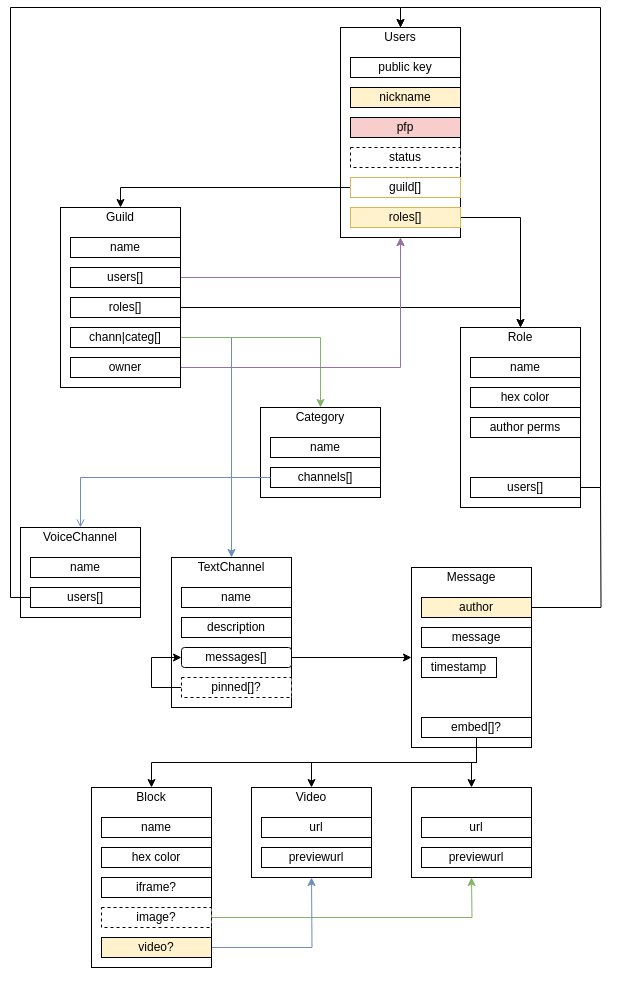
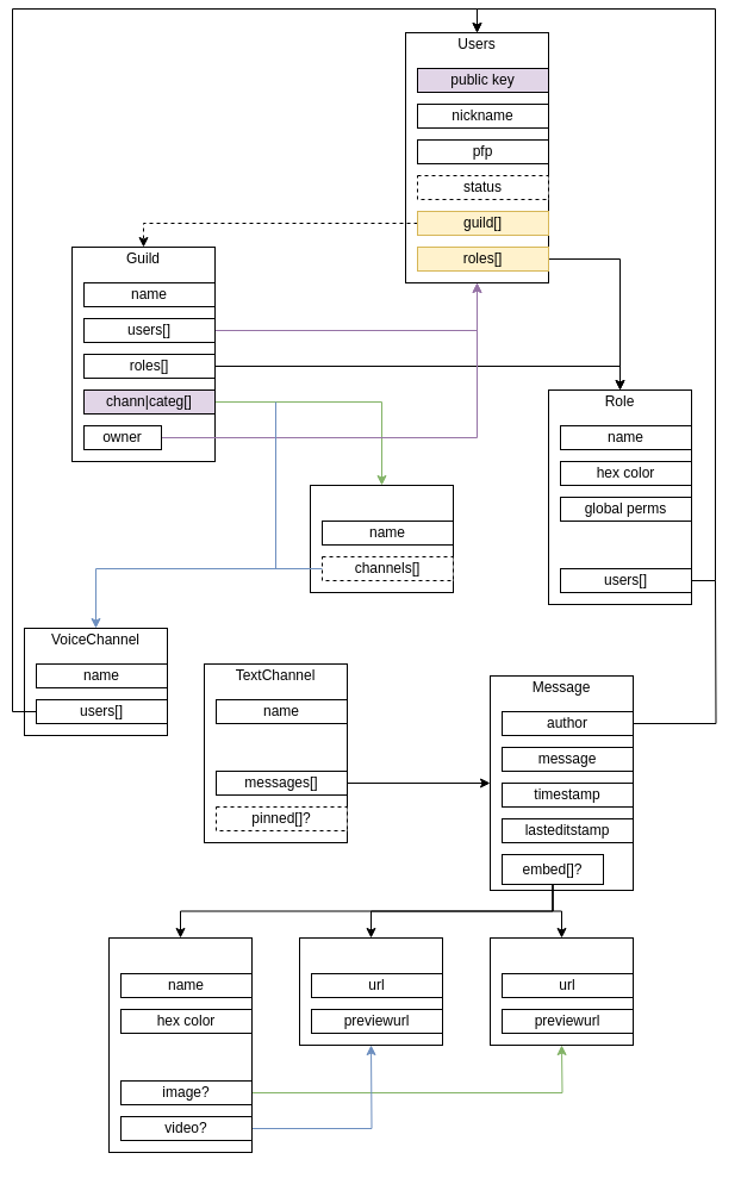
- <mxCell id="9" value="public key" style="rounded=0;whiteSpace=wrap;html=1;" parent="1" vertex="1"><mxGeometry x="350" y="50" width="110" height="20" as="geometry" /></mxCell>
+ <mxCell id="9" value="public key" style="rounded=0;whiteSpace=wrap;html=1;fillColor=#e1d5e7;" parent="1" vertex="1"><mxGeometry x="350" y="50" width="110" height="20" as="geometry" /></mxCell>
- <mxCell id="10" value="nickname" style="rounded=0;whiteSpace=wrap;html=1;fillColor=#fff2cc;" parent="1" vertex="1"><mxGeometry x="350" y="80" width="110" height="20" as="geometry" /></mxCell>
+ <mxCell id="10" value="nickname" style="rounded=0;whiteSpace=wrap;html=1;" parent="1" vertex="1"><mxGeometry x="350" y="80" width="110" height="20" as="geometry" /></mxCell>
- <mxCell id="11" value="pfp" style="rounded=0;whiteSpace=wrap;html=1;fillColor=#f8cecc;" parent="1" vertex="1"><mxGeometry x="350" y="110" width="110" height="20" as="geometry" /></mxCell>
+ <mxCell id="11" value="pfp" style="rounded=0;whiteSpace=wrap;html=1;" parent="1" vertex="1"><mxGeometry x="350" y="110" width="110" height="20" as="geometry" /></mxCell>
- <mxCell id="19" style="edgeStyle=orthogonalEdgeStyle;rounded=0;orthogonalLoop=1;jettySize=auto;html=1;exitX=0;exitY=0.5;exitDx=0;exitDy=0;entryX=0.5;entryY=0;entryDx=0;entryDy=0;" parent="1" source="20" target="3" edge="1"><mxGeometry relative="1" as="geometry" /></mxCell>
+ <mxCell id="19" style="edgeStyle=orthogonalEdgeStyle;rounded=0;orthogonalLoop=1;jettySize=auto;html=1;exitX=0;exitY=0.5;exitDx=0;exitDy=0;entryX=0.5;entryY=0;entryDx=0;entryDy=0;dashed=1;" parent="1" source="20" target="3" edge="1"><mxGeometry relative="1" as="geometry" /></mxCell>
- <mxCell id="20" value="guild[]" style="rounded=0;whiteSpace=wrap;html=1;fillColor=#ffffff;strokeColor=#d6b656;" parent="1" vertex="1"><mxGeometry x="350" y="170" width="110" height="20" as="geometry" /></mxCell>
+ <mxCell id="20" value="guild[]" style="rounded=0;whiteSpace=wrap;html=1;fillColor=#fff2cc;strokeColor=#d6b656;" parent="1" vertex="1"><mxGeometry x="350" y="170" width="110" height="20" as="geometry" /></mxCell>
- <mxCell id="15" value="chann|categ[]" style="rounded=0;whiteSpace=wrap;html=1;" parent="1" vertex="1"><mxGeometry x="70" y="320" width="110" height="20" as="geometry" /></mxCell>
+ <mxCell id="15" value="chann|categ[]" style="rounded=0;whiteSpace=wrap;html=1;fillColor=#e1d5e7;" parent="1" vertex="1"><mxGeometry x="70" y="320" width="110" height="20" as="geometry" /></mxCell>
- <mxCell id="17" value="owner" style="rounded=0;whiteSpace=wrap;html=1;" parent="1" vertex="1"><mxGeometry x="70" y="350" width="110" height="20" as="geometry" /></mxCell>
+ <mxCell id="17" value="owner" style="rounded=0;whiteSpace=wrap;html=1;" parent="1" vertex="1"><mxGeometry x="70" y="350" width="65" height="20" as="geometry" /></mxCell>
- <mxCell id="32" value="Category" style="text;html=1;strokeColor=none;fillColor=none;align=center;verticalAlign=middle;whiteSpace=wrap;rounded=0;" parent="1" vertex="1"><mxGeometry x="260" y="400" width="120" height="20" as="geometry" /></mxCell>
- <mxCell id="40" value="author perms" style="rounded=0;whiteSpace=wrap;html=1;" parent="1" vertex="1"><mxGeometry x="470" y="410" width="110" height="20" as="geometry" /></mxCell>
+ <mxCell id="40" value="global perms" style="rounded=0;whiteSpace=wrap;html=1;" parent="1" vertex="1"><mxGeometry x="470" y="410" width="110" height="20" as="geometry" /></mxCell>
- <mxCell id="35" value="channels[]" style="rounded=0;whiteSpace=wrap;html=1;" parent="1" vertex="1"><mxGeometry x="270" y="460" width="110" height="20" as="geometry" /></mxCell>
+ <mxCell id="35" value="channels[]" style="rounded=0;whiteSpace=wrap;html=1;dashed=1;" parent="1" vertex="1"><mxGeometry x="270" y="460" width="110" height="20" as="geometry" /></mxCell>
- <mxCell id="34" style="edgeStyle=orthogonalEdgeStyle;rounded=0;orthogonalLoop=1;jettySize=auto;html=1;exitX=0;exitY=0.5;exitDx=0;exitDy=0;fillColor=#dae8fc;strokeColor=#6c8ebf;entryX=0.5;entryY=0;entryDx=0;entryDy=0;" parent="1" source="35" edge="1" target="22"><mxGeometry relative="1" as="geometry"><mxPoint x="240" y="520" as="targetPoint" /></mxGeometry></mxCell>
- <mxCell id="48" value="" style="endArrow=open;html=1;entryX=0.5;entryY=0;entryDx=0;entryDy=0;rounded=0;fillColor=#dae8fc;strokeColor=#6c8ebf;exitX=0;exitY=0.5;exitDx=0;exitDy=0;" parent="1" target="44" edge="1" source="35"><mxGeometry width="50" height="50" relative="1" as="geometry"><mxPoint x="251" y="470" as="sourcePoint" /><mxPoint x="80" y="470" as="targetPoint" /><Array as="points"><mxPoint x="80" y="470" /></Array></mxGeometry></mxCell>
+ <mxCell id="48" value="" style="endArrow=classic;html=1;entryX=0.5;entryY=0;entryDx=0;entryDy=0;rounded=0;fillColor=#dae8fc;strokeColor=#6c8ebf;exitX=0;exitY=0.5;exitDx=0;exitDy=0;" parent="1" target="44" edge="1" source="35"><mxGeometry width="50" height="50" relative="1" as="geometry"><mxPoint x="251" y="470" as="sourcePoint" /><mxPoint x="80" y="470" as="targetPoint" /><Array as="points"><mxPoint x="80" y="470" /></Array></mxGeometry></mxCell>
- <mxCell id="50" value="author" style="rounded=0;whiteSpace=wrap;html=1;fillColor=#fff2cc;" parent="1" vertex="1"><mxGeometry x="421" y="590" width="110" height="20" as="geometry" /></mxCell>
+ <mxCell id="50" value="author" style="rounded=0;whiteSpace=wrap;html=1;" parent="1" vertex="1"><mxGeometry x="421" y="590" width="110" height="20" as="geometry" /></mxCell>
- <mxCell id="24" value="description" style="rounded=0;whiteSpace=wrap;html=1;" parent="1" vertex="1"><mxGeometry x="181" y="610" width="110" height="20" as="geometry" /></mxCell>
- <mxCell id="26" value="messages[]" style="whiteSpace=wrap;html=1;rounded=1;" parent="1" vertex="1"><mxGeometry x="181" y="640" width="110" height="20" as="geometry" /></mxCell>
+ <mxCell id="26" value="messages[]" style="rounded=0;whiteSpace=wrap;html=1;" parent="1" vertex="1"><mxGeometry x="181" y="640" width="110" height="20" as="geometry" /></mxCell>
- <mxCell id="52" value="timestamp" style="rounded=0;whiteSpace=wrap;html=1;" parent="1" vertex="1"><mxGeometry x="421" y="650" width="75" height="20" as="geometry" /></mxCell>
+ <mxCell id="52" value="timestamp" style="rounded=0;whiteSpace=wrap;html=1;" parent="1" vertex="1"><mxGeometry x="421" y="650" width="110" height="20" as="geometry" /></mxCell>
- <mxCell id="27" style="edgeStyle=orthogonalEdgeStyle;rounded=0;orthogonalLoop=1;jettySize=auto;html=1;exitX=0;exitY=0.5;exitDx=0;exitDy=0;entryX=0;entryY=0.5;entryDx=0;entryDy=0;" parent="1" source="28" target="26" edge="1"><mxGeometry relative="1" as="geometry"><mxPoint x="131" y="650" as="targetPoint" /><Array as="points"><mxPoint x="151" y="680" /><mxPoint x="151" y="650" /></Array></mxGeometry></mxCell>
+ <mxCell id="53" value="lasteditstamp" style="rounded=0;whiteSpace=wrap;html=1;" parent="1" vertex="1"><mxGeometry x="421" y="680" width="110" height="20" as="geometry" /></mxCell>
- <mxCell id="57" value="embed[]?" style="rounded=0;whiteSpace=wrap;html=1;" parent="1" vertex="1"><mxGeometry x="421" y="710" width="110" height="20" as="geometry" /></mxCell>
+ <mxCell id="57" value="embed[]?" style="rounded=0;whiteSpace=wrap;html=1;" parent="1" vertex="1"><mxGeometry x="421" y="710" width="85" height="25" as="geometry" /></mxCell>
- <mxCell id="66" value="Block" style="text;html=1;strokeColor=none;fillColor=none;align=center;verticalAlign=middle;whiteSpace=wrap;rounded=0;" parent="1" vertex="1"><mxGeometry x="91" y="780" width="120" height="20" as="geometry" /></mxCell>
- <mxCell id="62" value="Video" style="text;html=1;strokeColor=none;fillColor=none;align=center;verticalAlign=middle;whiteSpace=wrap;rounded=0;" parent="1" vertex="1"><mxGeometry x="251" y="780" width="120" height="20" as="geometry" /></mxCell>
- <mxCell id="68" value="iframe?" style="rounded=0;whiteSpace=wrap;html=1;" parent="1" vertex="1"><mxGeometry x="101" y="870" width="110" height="20" as="geometry" /></mxCell>
- <mxCell id="70" value="image?" style="rounded=0;whiteSpace=wrap;html=1;dashed=1;" parent="1" vertex="1"><mxGeometry x="101" y="900" width="110" height="20" as="geometry" /></mxCell>
+ <mxCell id="70" value="image?" style="rounded=0;whiteSpace=wrap;html=1;" parent="1" vertex="1"><mxGeometry x="101" y="900" width="110" height="20" as="geometry" /></mxCell>
- <mxCell id="72" value="video?" style="rounded=0;whiteSpace=wrap;html=1;fillColor=#fff2cc;" parent="1" vertex="1"><mxGeometry x="101" y="930" width="110" height="20" as="geometry" /></mxCell>
+ <mxCell id="72" value="video?" style="rounded=0;whiteSpace=wrap;html=1;" parent="1" vertex="1"><mxGeometry x="101" y="930" width="110" height="20" as="geometry" /></mxCell>
